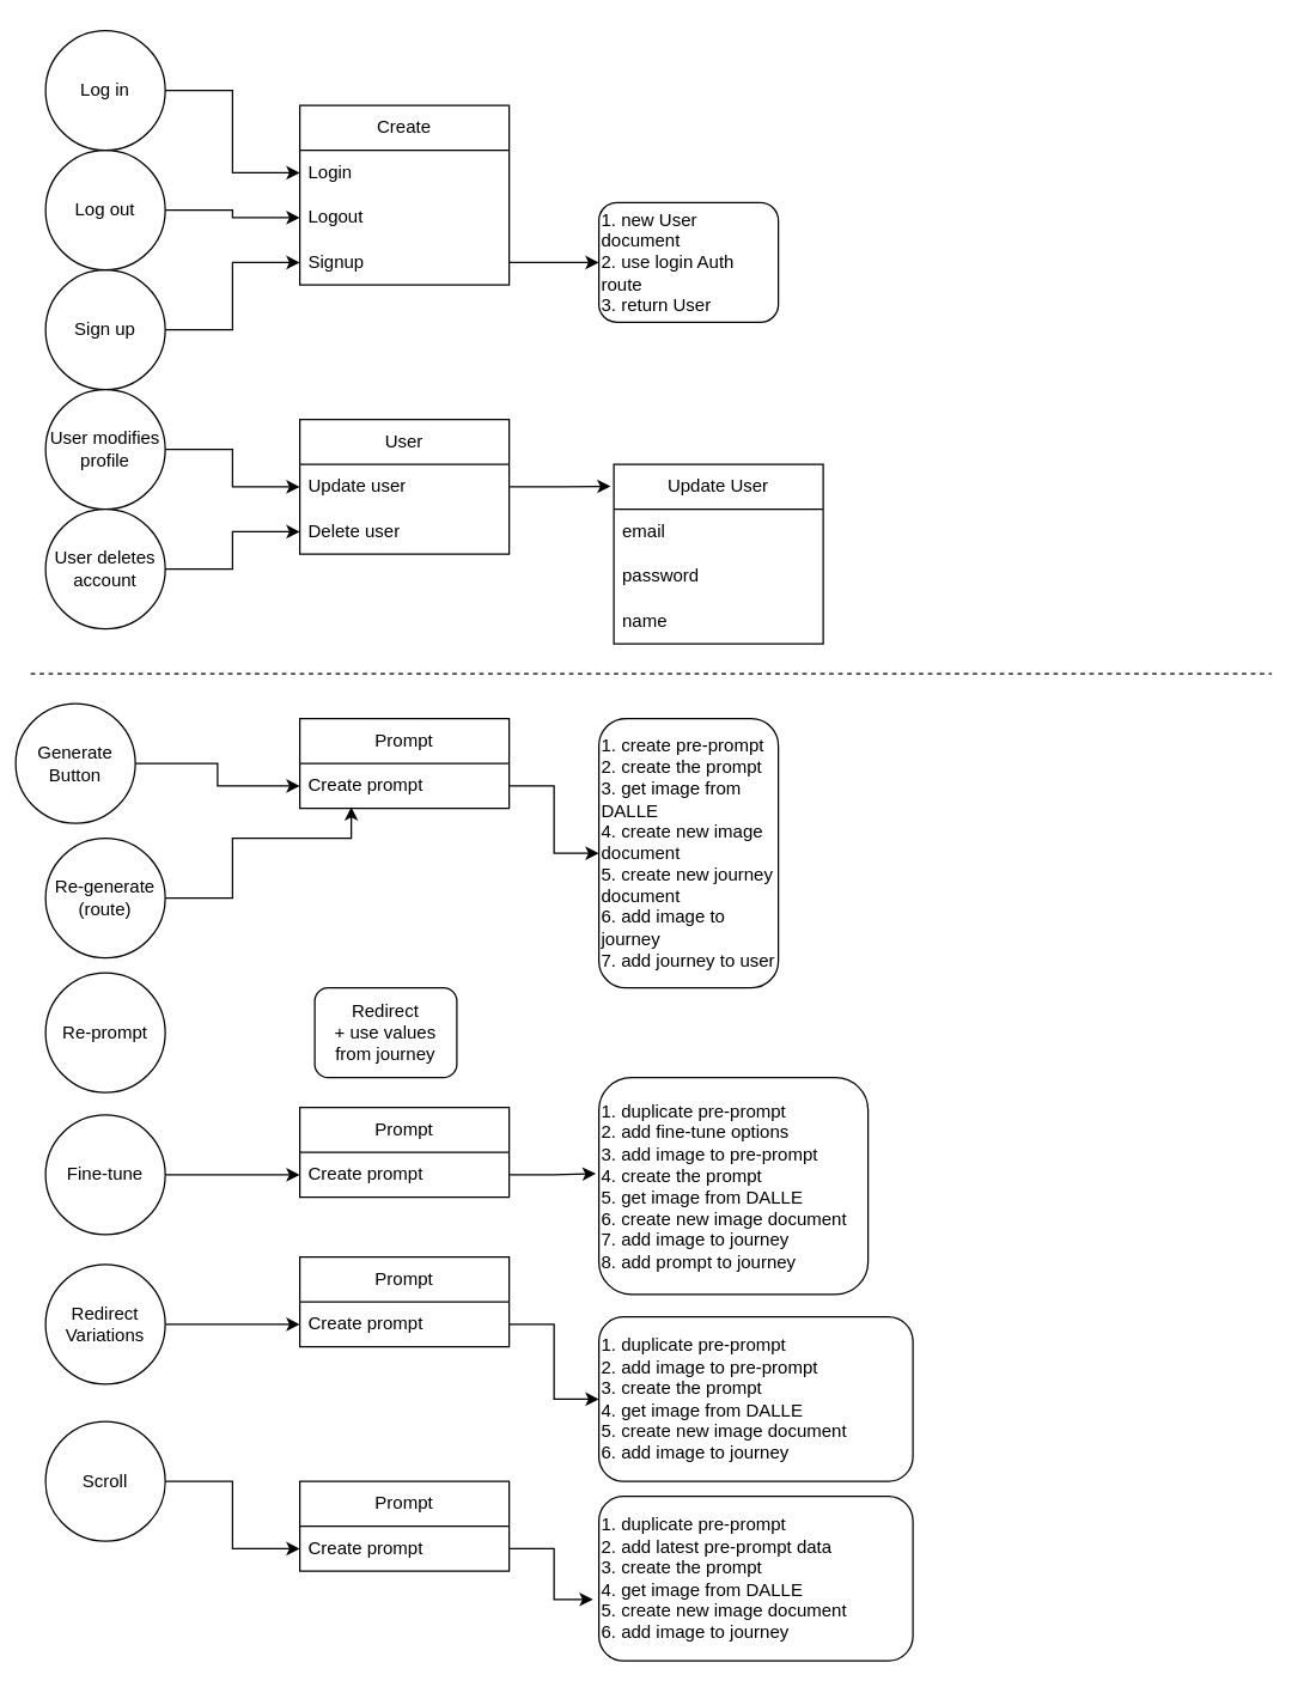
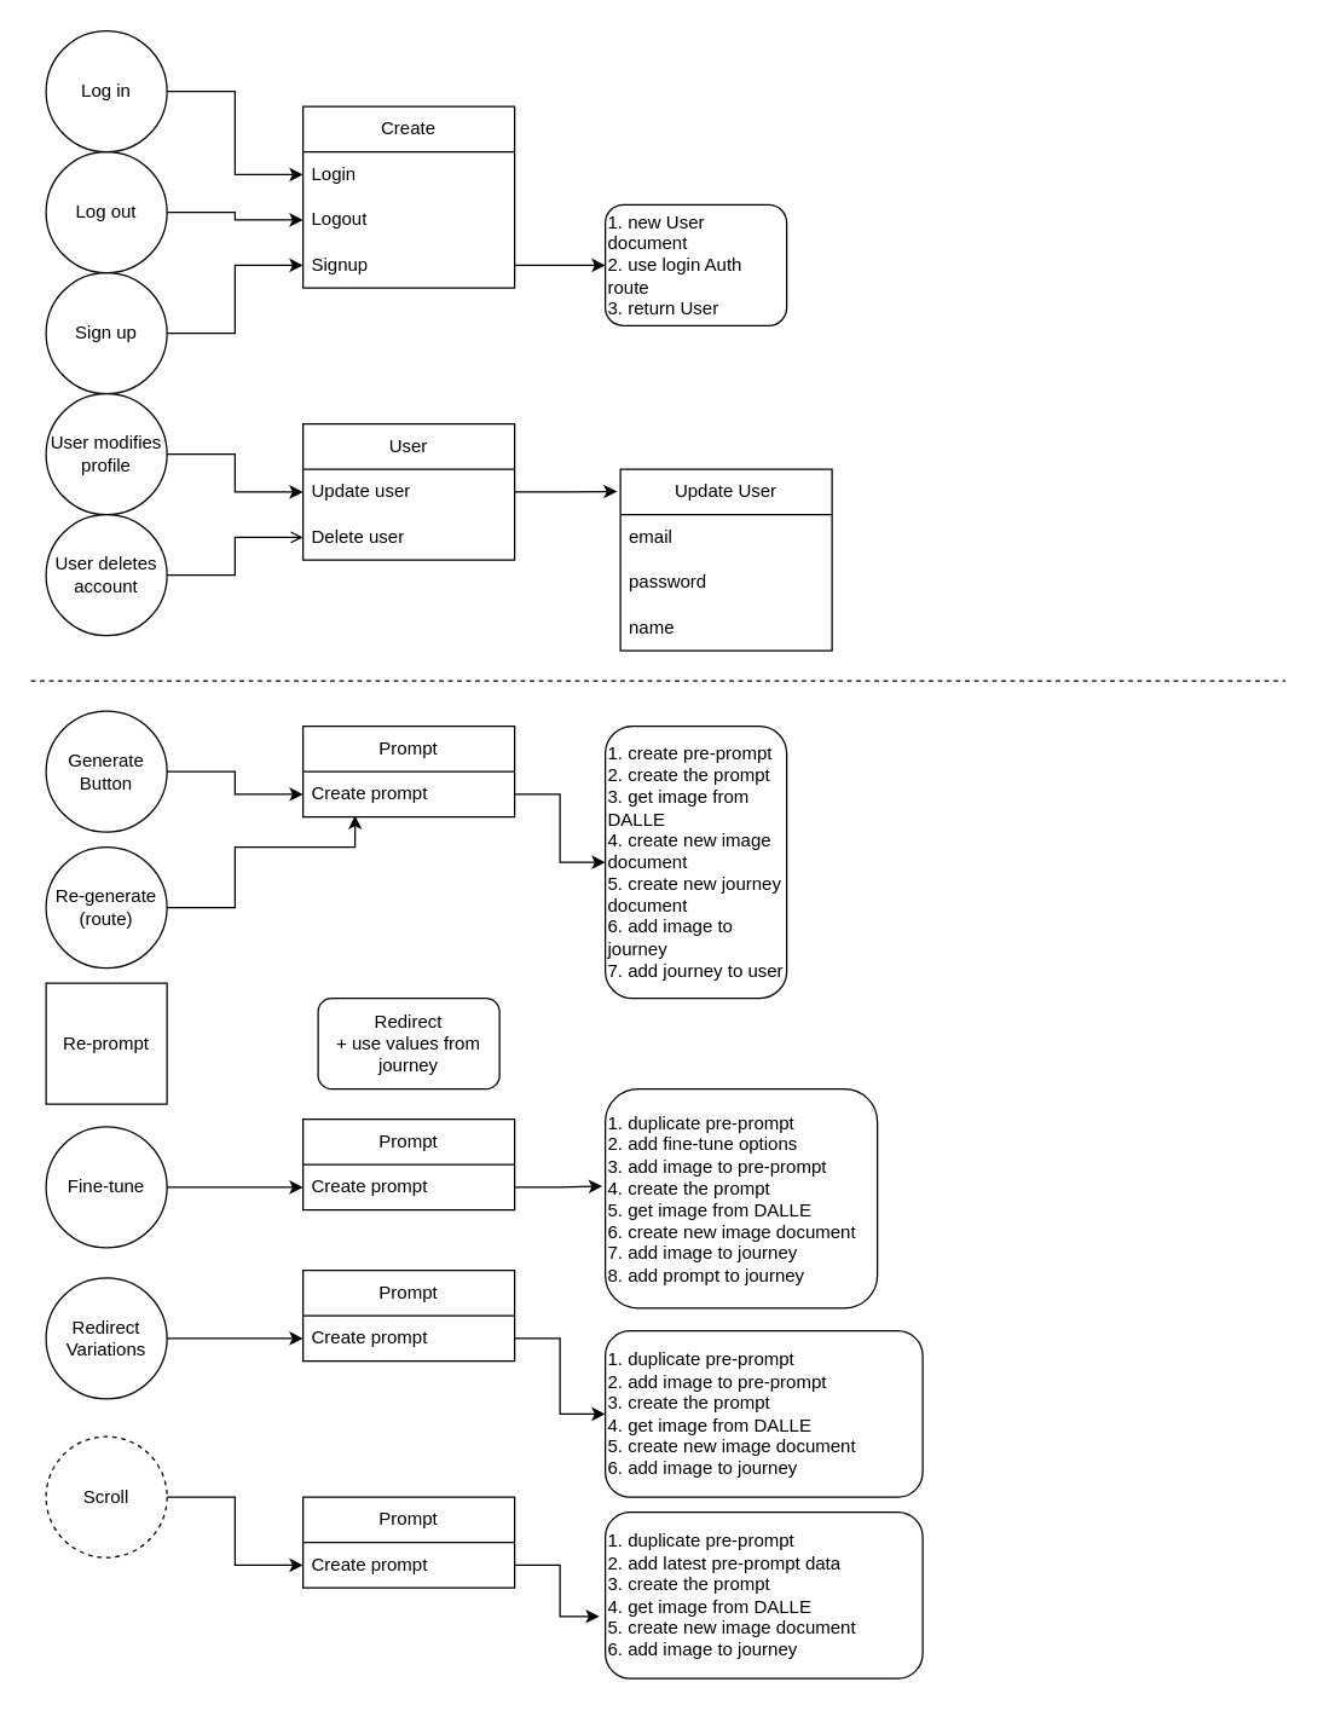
- <mxCell id="23" style="edgeStyle=orthogonalEdgeStyle;rounded=0;orthogonalLoop=1;jettySize=auto;html=1;entryX=0;entryY=0.5;entryDx=0;entryDy=0;" edge="1" parent="1" source="24" target="4"><mxGeometry relative="1" as="geometry" /></mxCell>
+ <mxCell id="23" style="edgeStyle=orthogonalEdgeStyle;rounded=0;orthogonalLoop=1;jettySize=auto;html=1;entryX=0;entryY=0.5;entryDx=0;entryDy=0;endArrow=open;" edge="1" parent="1" source="24" target="4"><mxGeometry relative="1" as="geometry" /></mxCell>
- <mxCell id="26" value="Generate Button" style="ellipse;whiteSpace=wrap;html=1;aspect=fixed;" vertex="1" parent="1"><mxGeometry x="10" y="470" width="80" height="80" as="geometry" /></mxCell>
+ <mxCell id="26" value="Generate Button" style="ellipse;whiteSpace=wrap;html=1;aspect=fixed;" vertex="1" parent="1"><mxGeometry x="30" y="470" width="80" height="80" as="geometry" /></mxCell>
- <mxCell id="35" value="Re-prompt" style="ellipse;whiteSpace=wrap;html=1;aspect=fixed;" vertex="1" parent="1"><mxGeometry x="30" y="650" width="80" height="80" as="geometry" /></mxCell>
+ <mxCell id="35" value="Re-prompt" style="whiteSpace=wrap;html=1;aspect=fixed;rounded=0;" vertex="1" parent="1"><mxGeometry x="30" y="650" width="80" height="80" as="geometry" /></mxCell>
- <mxCell id="38" value="Redirect&lt;br&gt;+ use values from journey" style="rounded=1;whiteSpace=wrap;html=1;" vertex="1" parent="1"><mxGeometry x="210" y="660" width="95" height="60" as="geometry" /></mxCell>
+ <mxCell id="38" value="Redirect&lt;br&gt;+ use values from journey" style="rounded=1;whiteSpace=wrap;html=1;" vertex="1" parent="1"><mxGeometry x="210" y="660" width="120" height="60" as="geometry" /></mxCell>
- <mxCell id="51" value="Scroll" style="ellipse;whiteSpace=wrap;html=1;aspect=fixed;" vertex="1" parent="1"><mxGeometry x="30" y="950" width="80" height="80" as="geometry" /></mxCell>
+ <mxCell id="51" value="Scroll" style="ellipse;whiteSpace=wrap;html=1;aspect=fixed;dashed=1;" vertex="1" parent="1"><mxGeometry x="30" y="950" width="80" height="80" as="geometry" /></mxCell>
